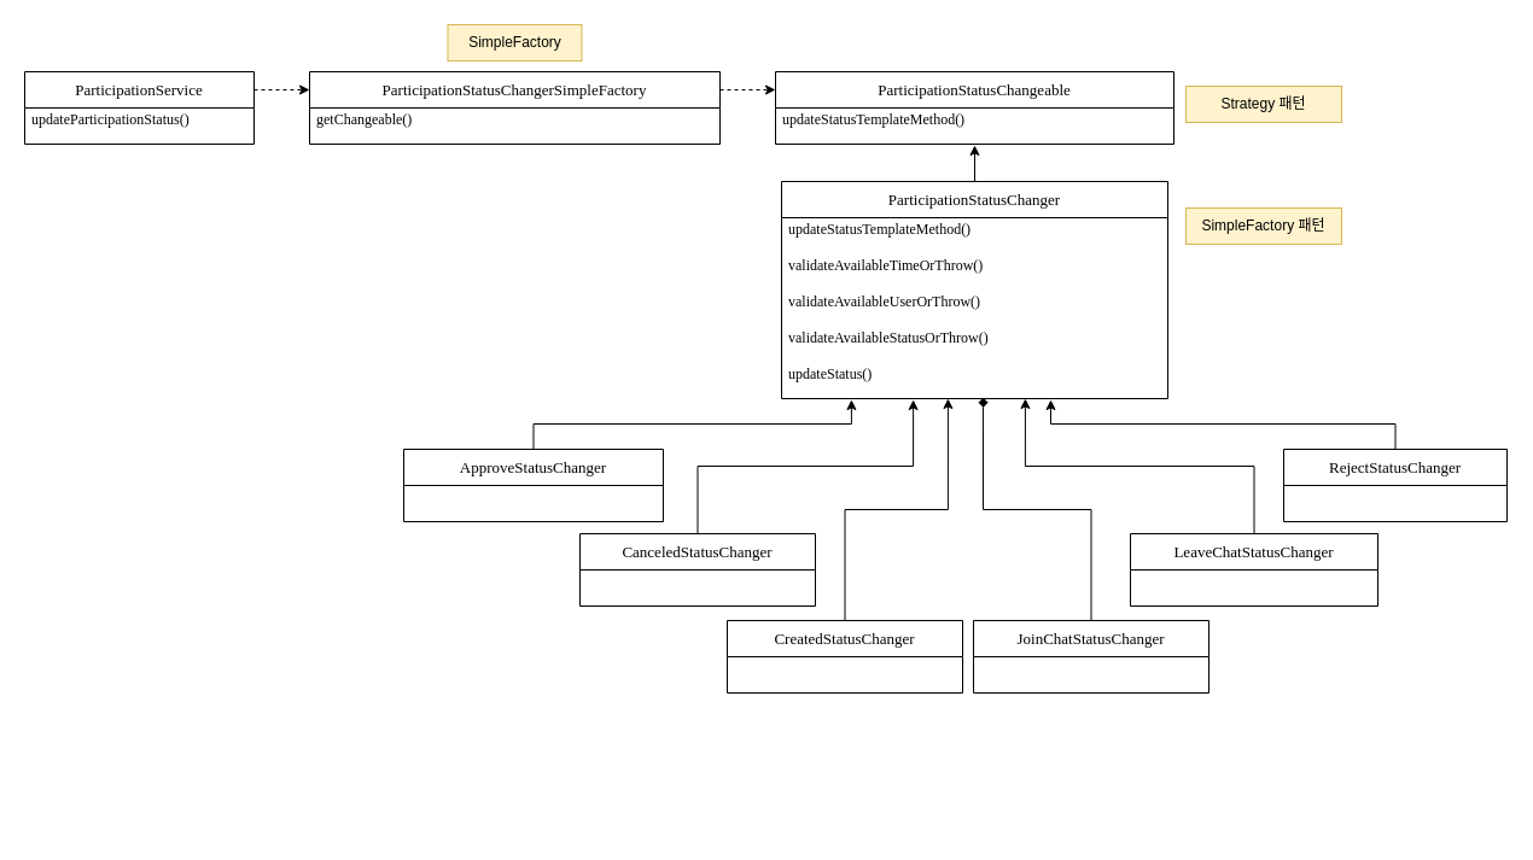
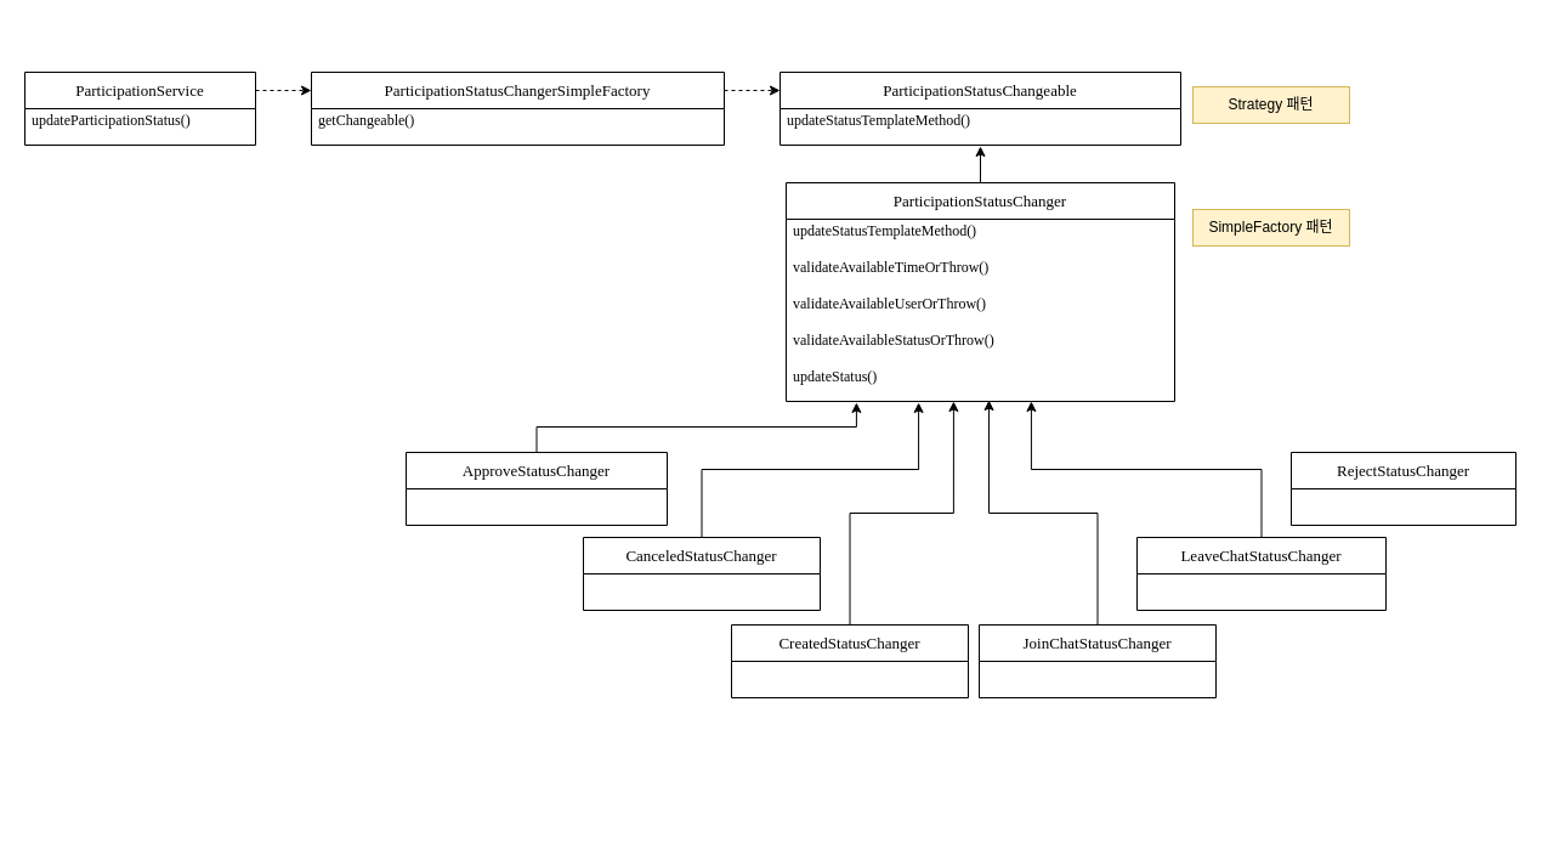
- <mxCell id="35" value="SimpleFactory" style="text;html=1;align=center;verticalAlign=middle;whiteSpace=wrap;rounded=0;fillColor=#fff2cc;strokeColor=#d6b656;" vertex="1" parent="1"><mxGeometry x="370.5" y="20" width="111" height="30" as="geometry" /></mxCell>
- <mxCell id="32" style="edgeStyle=orthogonalEdgeStyle;rounded=0;orthogonalLoop=1;jettySize=auto;html=1;entryX=0.522;entryY=0.967;entryDx=0;entryDy=0;entryPerimeter=0;endArrow=diamond;" edge="1" parent="1" source="20" target="15"><mxGeometry relative="1" as="geometry" /></mxCell>
+ <mxCell id="32" style="edgeStyle=orthogonalEdgeStyle;rounded=0;orthogonalLoop=1;jettySize=auto;html=1;entryX=0.522;entryY=0.967;entryDx=0;entryDy=0;entryPerimeter=0;" edge="1" parent="1" source="20" target="15"><mxGeometry relative="1" as="geometry" /></mxCell>
- <mxCell id="27" style="edgeStyle=orthogonalEdgeStyle;rounded=0;orthogonalLoop=1;jettySize=auto;html=1;exitX=0.5;exitY=0;exitDx=0;exitDy=0;entryX=0.697;entryY=1.033;entryDx=0;entryDy=0;entryPerimeter=0;" edge="1" parent="1" source="23" target="15"><mxGeometry relative="1" as="geometry" /></mxCell>
